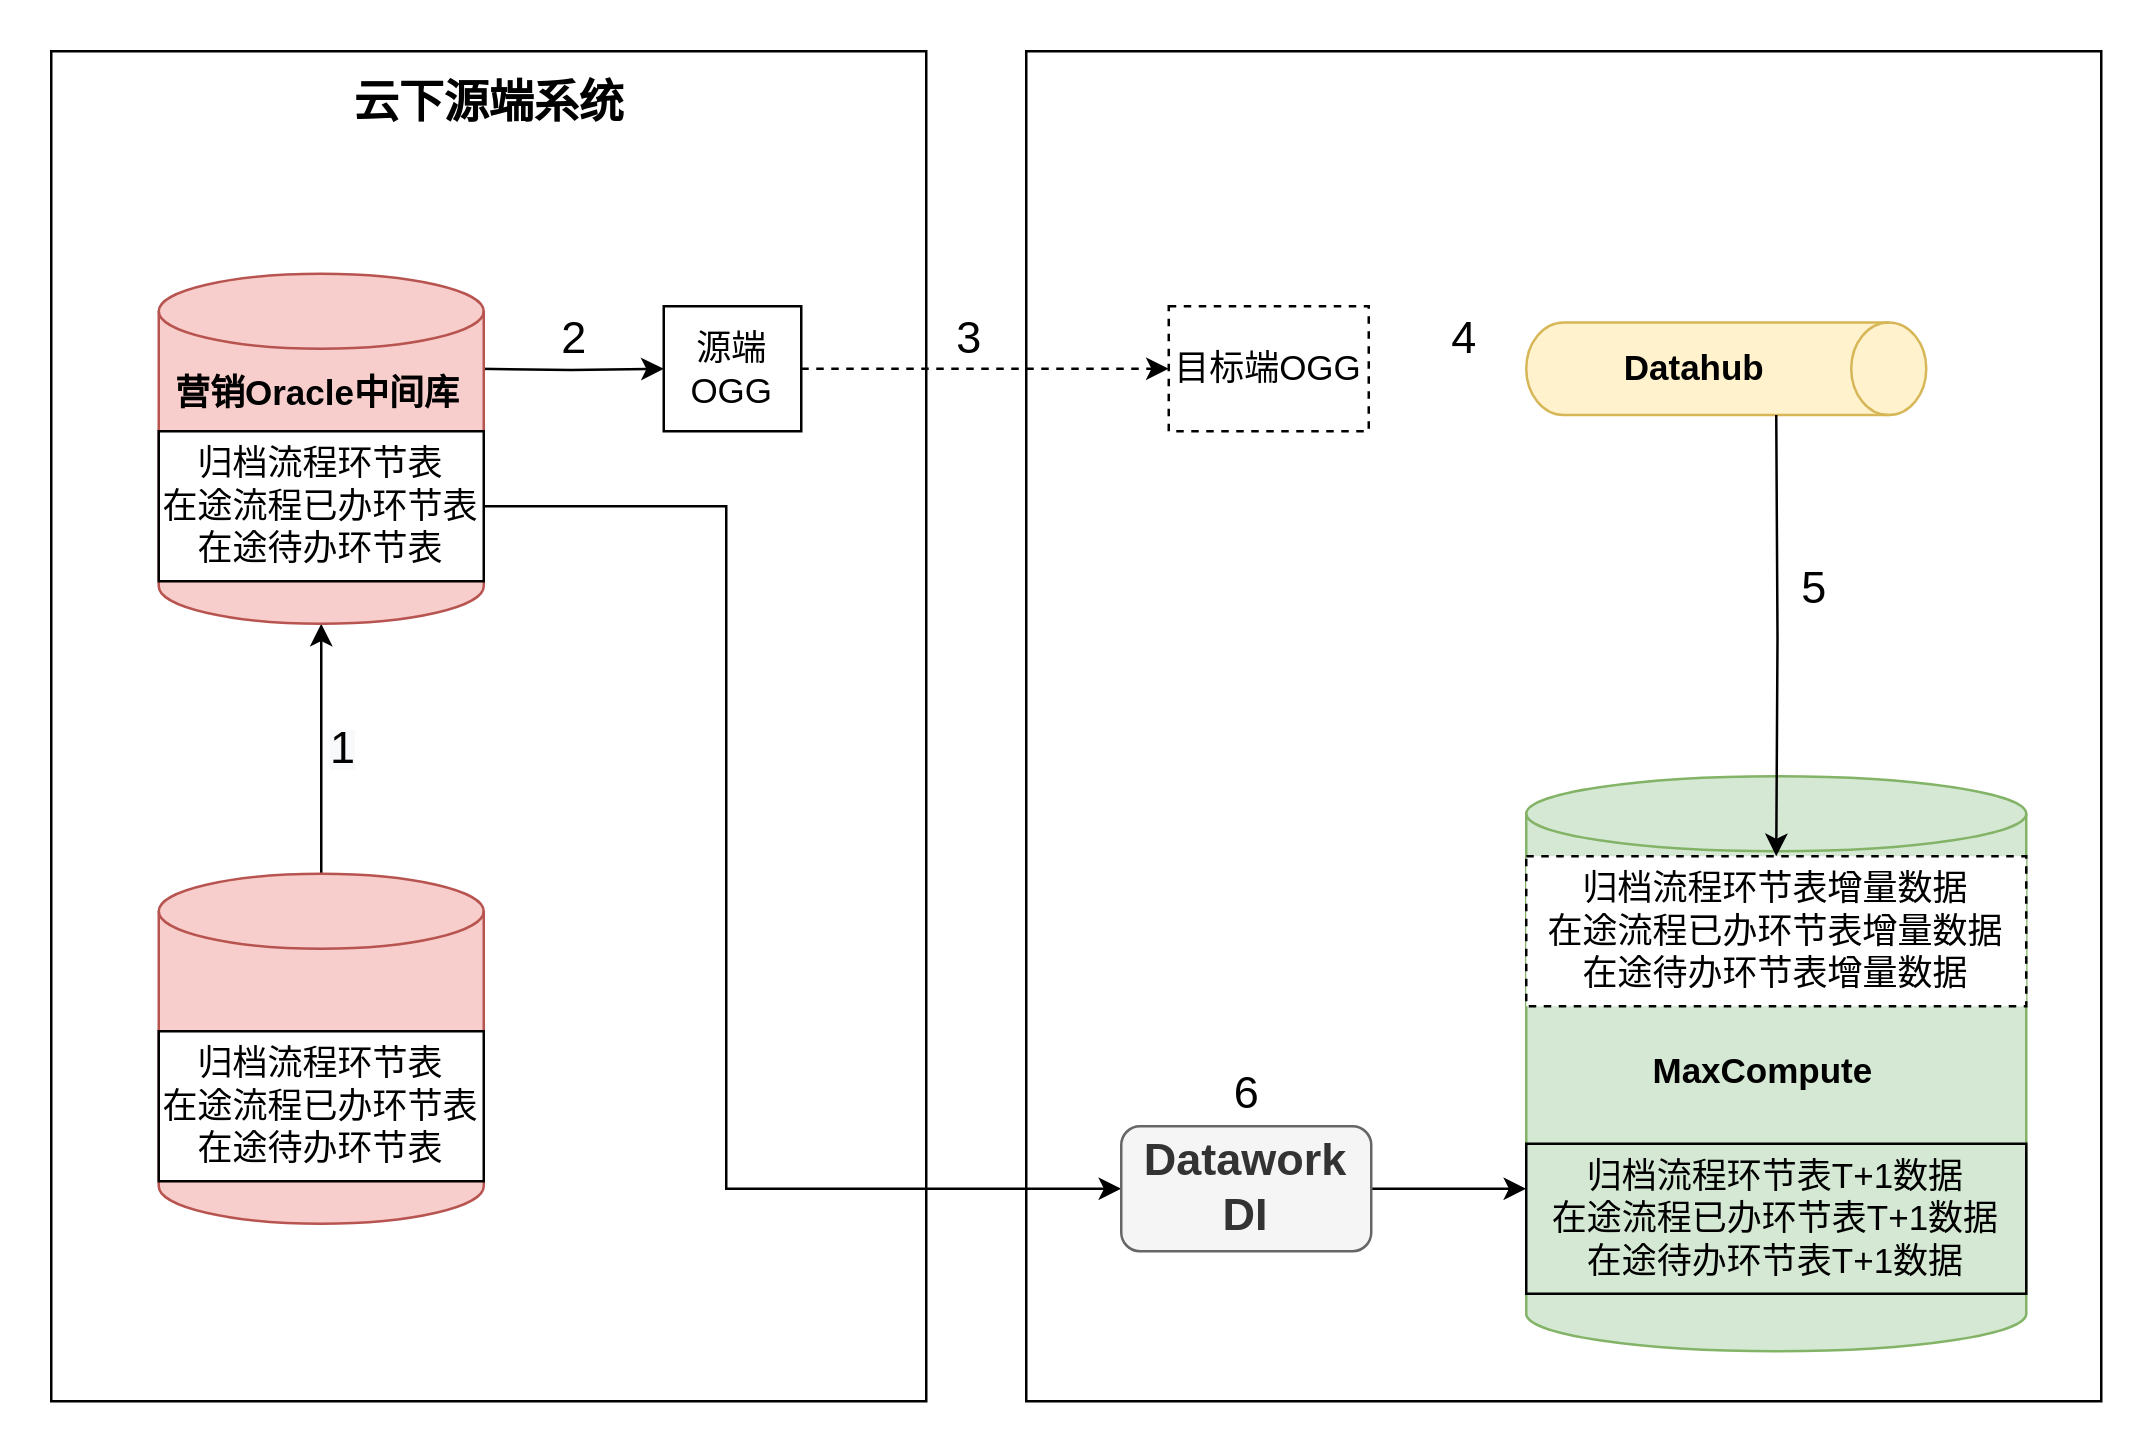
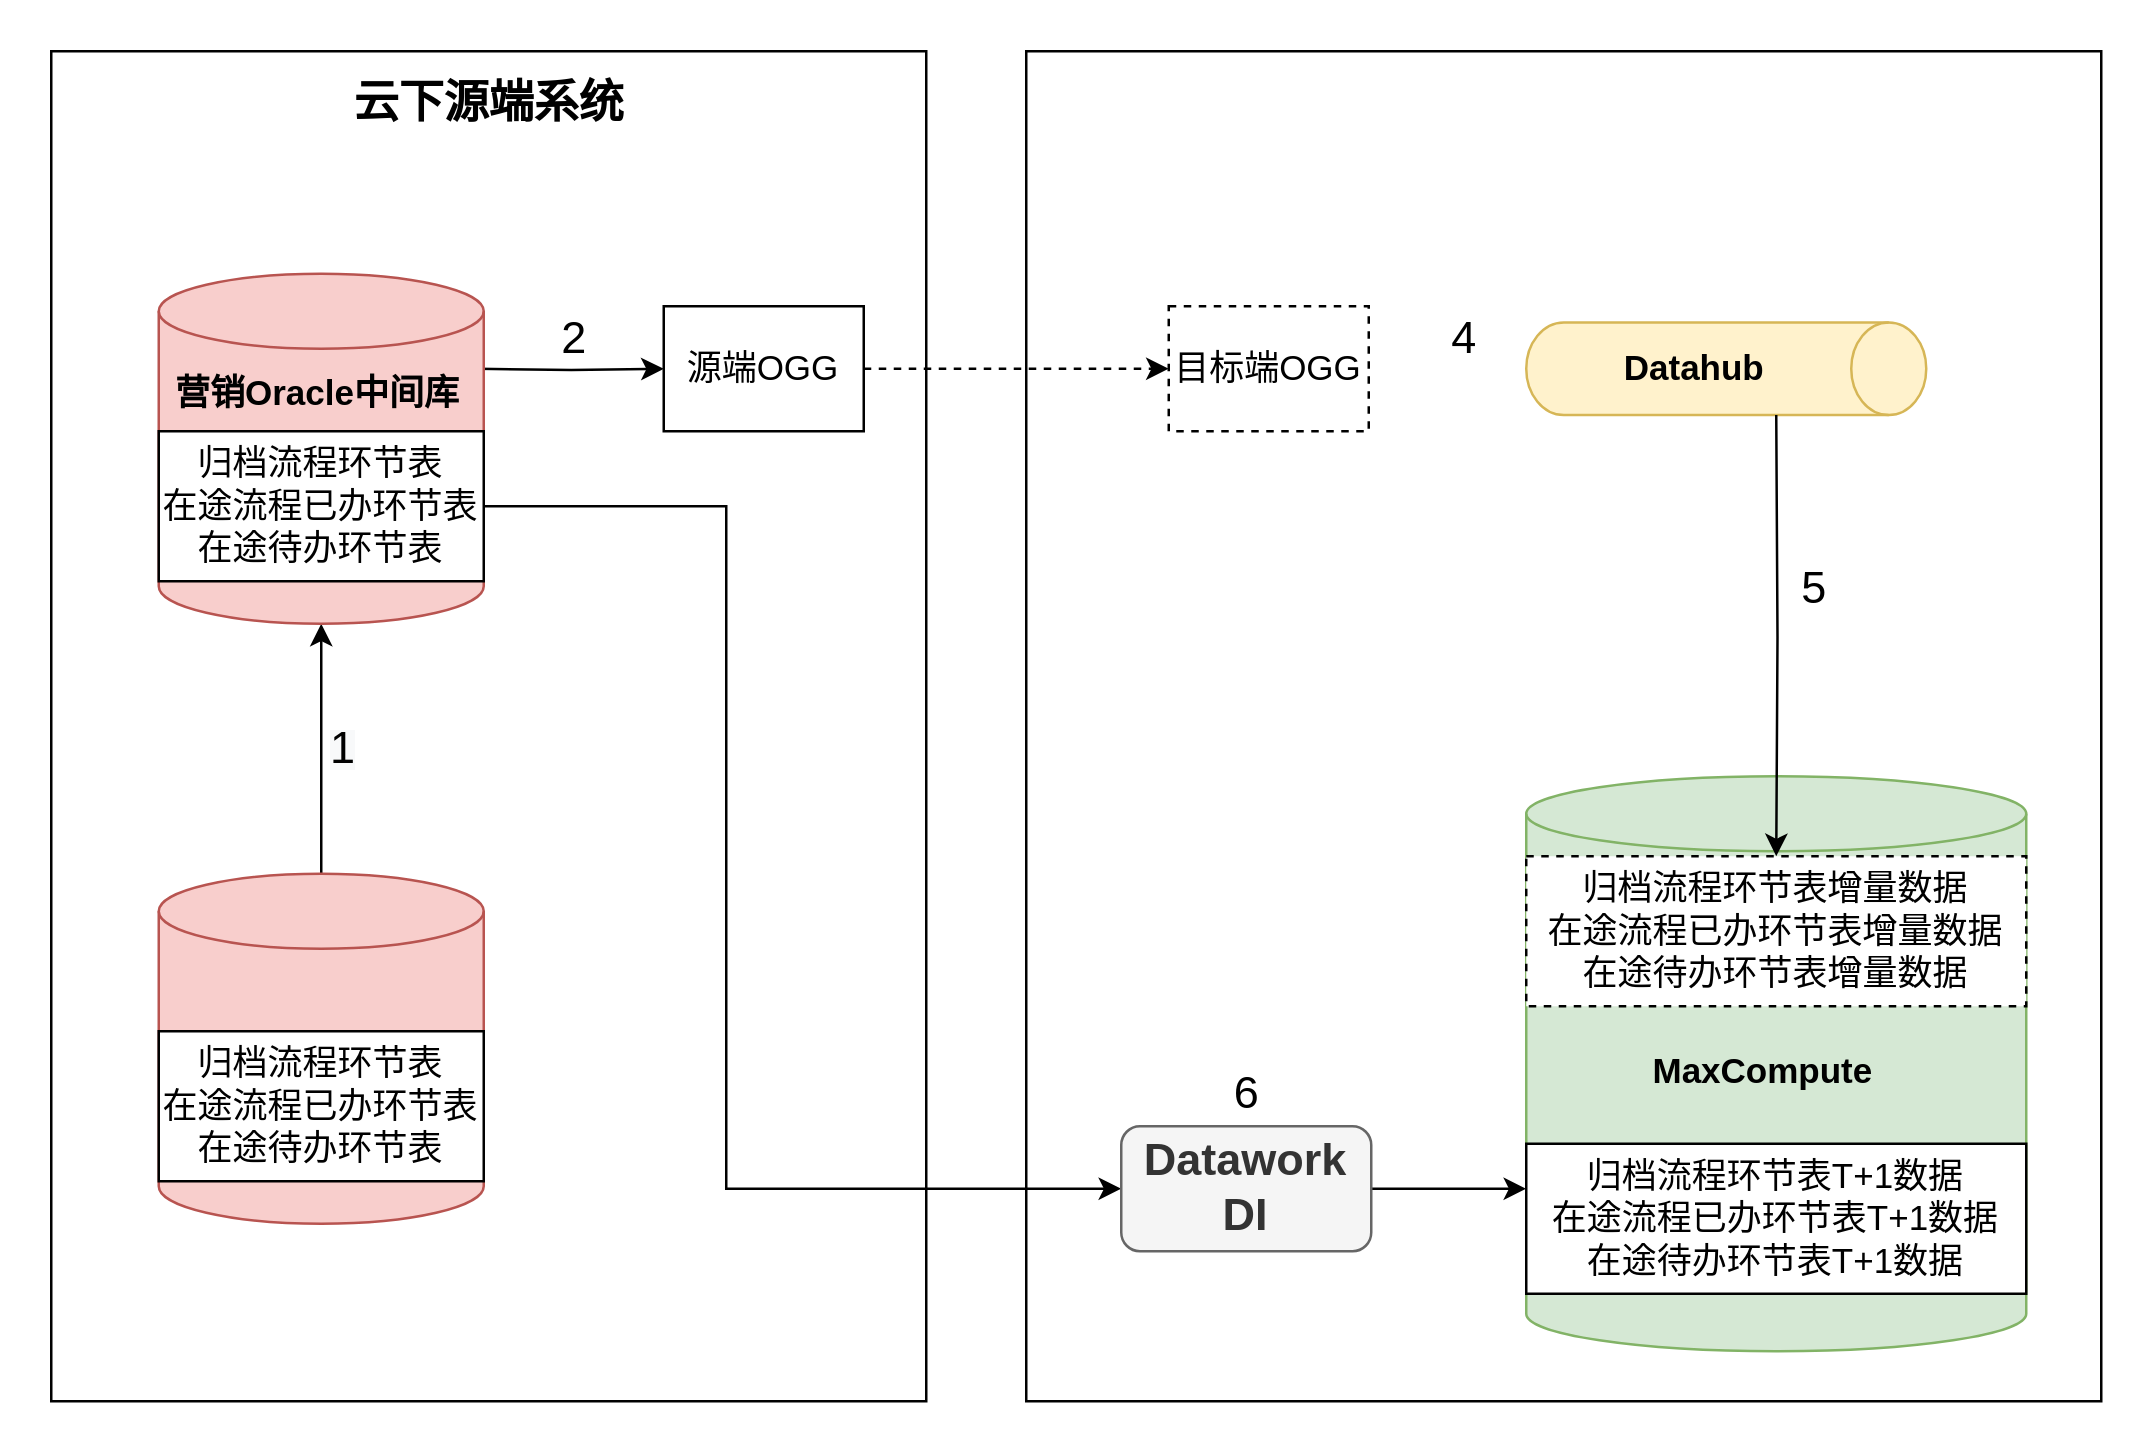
- <mxCell id="20" value="&lt;font style=&quot;font-size: 18px;&quot;&gt;3&lt;/font&gt;" style="text;html=1;align=center;verticalAlign=middle;resizable=0;points=[];autosize=1;strokeColor=none;fillColor=none;fontSize=14;" vertex="1" parent="1"><mxGeometry x="372" y="115" width="30" height="40" as="geometry" /></mxCell>
- <mxCell id="10" value="源端OGG" style="rounded=0;whiteSpace=wrap;html=1;fontSize=14;" vertex="1" parent="1"><mxGeometry x="265" y="122" width="55" height="50" as="geometry" /></mxCell>
+ <mxCell id="10" value="源端OGG" style="rounded=0;whiteSpace=wrap;html=1;fontSize=14;" vertex="1" parent="1"><mxGeometry x="265" y="122" width="80" height="50" as="geometry" /></mxCell>
- <mxCell id="25" value="&lt;span&gt;归档流程环节表T+1数据&lt;br&gt;在途流程已办环节表&lt;/span&gt;T+1数据&lt;span&gt;&lt;br&gt;在途待办环节表&lt;/span&gt;T+1数据" style="rounded=0;whiteSpace=wrap;html=1;fontSize=14;fillColor=#d5e8d4;" vertex="1" parent="1"><mxGeometry x="610" y="457" width="200" height="60" as="geometry" /></mxCell>
+ <mxCell id="25" value="&lt;span&gt;归档流程环节表T+1数据&lt;br&gt;在途流程已办环节表&lt;/span&gt;T+1数据&lt;span&gt;&lt;br&gt;在途待办环节表&lt;/span&gt;T+1数据" style="rounded=0;whiteSpace=wrap;html=1;fontSize=14;" vertex="1" parent="1"><mxGeometry x="610" y="457" width="200" height="60" as="geometry" /></mxCell>
